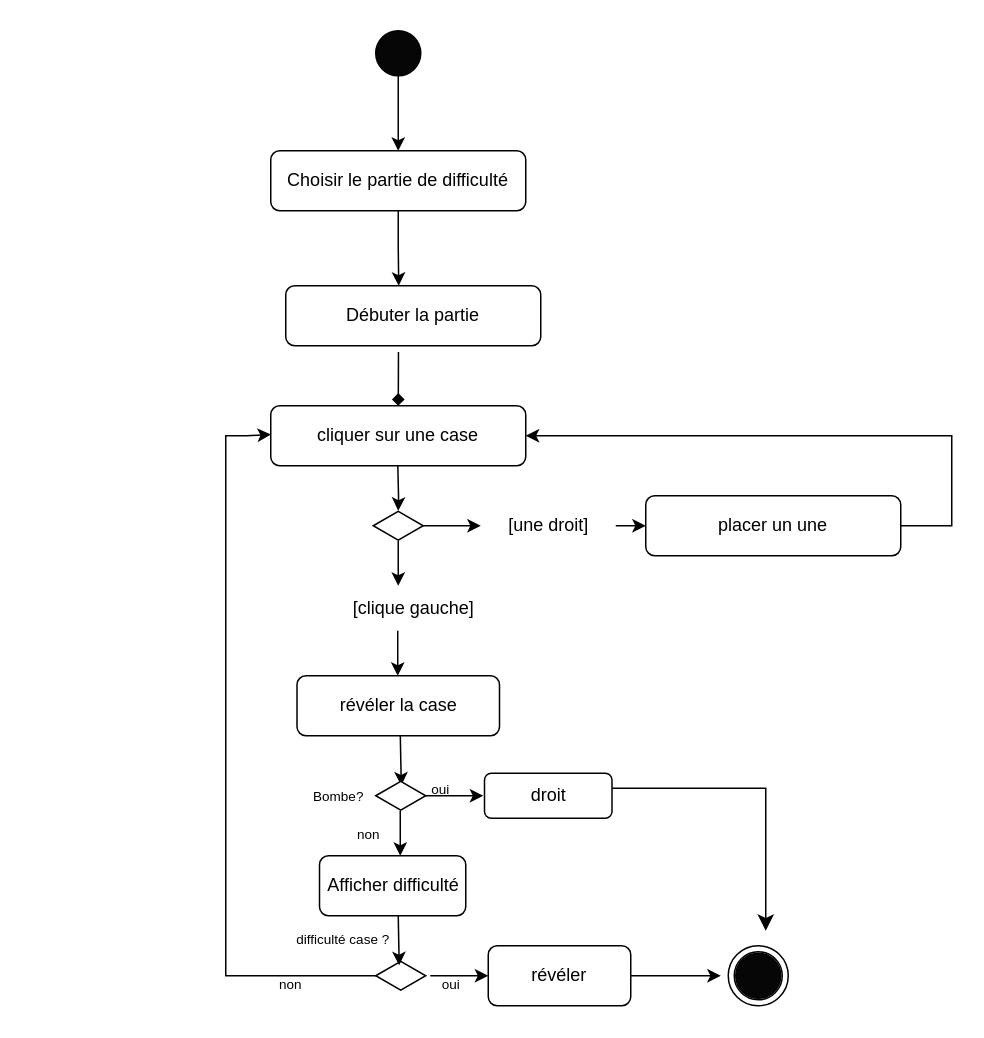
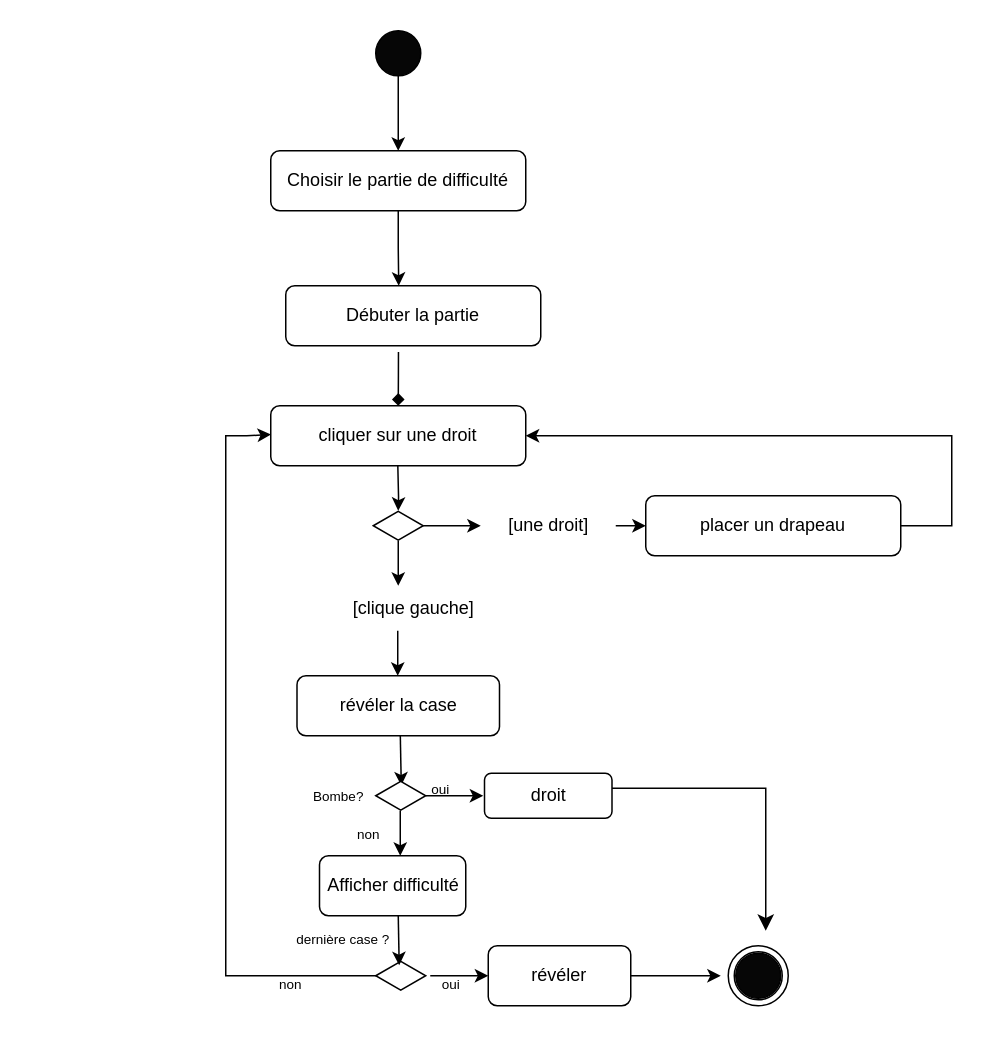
- <mxCell id="6" value="cliquer sur une case" style="rounded=1;whiteSpace=wrap;html=1;" parent="1" vertex="1"><mxGeometry x="180" y="270" width="170" height="40" as="geometry" /></mxCell>
+ <mxCell id="6" value="cliquer sur une droit" style="rounded=1;whiteSpace=wrap;html=1;" parent="1" vertex="1"><mxGeometry x="180" y="270" width="170" height="40" as="geometry" /></mxCell>
- <mxCell id="15" value="placer un une" style="rounded=1;whiteSpace=wrap;html=1;" parent="1" vertex="1"><mxGeometry x="430" y="330" width="170" height="40" as="geometry" /></mxCell>
+ <mxCell id="15" value="placer un drapeau" style="rounded=1;whiteSpace=wrap;html=1;" parent="1" vertex="1"><mxGeometry x="430" y="330" width="170" height="40" as="geometry" /></mxCell>
- <mxCell id="34" value="&lt;font style=&quot;font-size: 9px;&quot;&gt;difficulté case ?&lt;/font&gt;" style="text;html=1;align=center;verticalAlign=middle;resizable=0;points=[];autosize=1;strokeColor=none;fillColor=none;" parent="1" vertex="1"><mxGeometry x="183.33" y="610" width="90" height="30" as="geometry" /></mxCell>
+ <mxCell id="34" value="&lt;font style=&quot;font-size: 9px;&quot;&gt;dernière case ?&lt;/font&gt;" style="text;html=1;align=center;verticalAlign=middle;resizable=0;points=[];autosize=1;strokeColor=none;fillColor=none;" parent="1" vertex="1"><mxGeometry x="183.33" y="610" width="90" height="30" as="geometry" /></mxCell>
